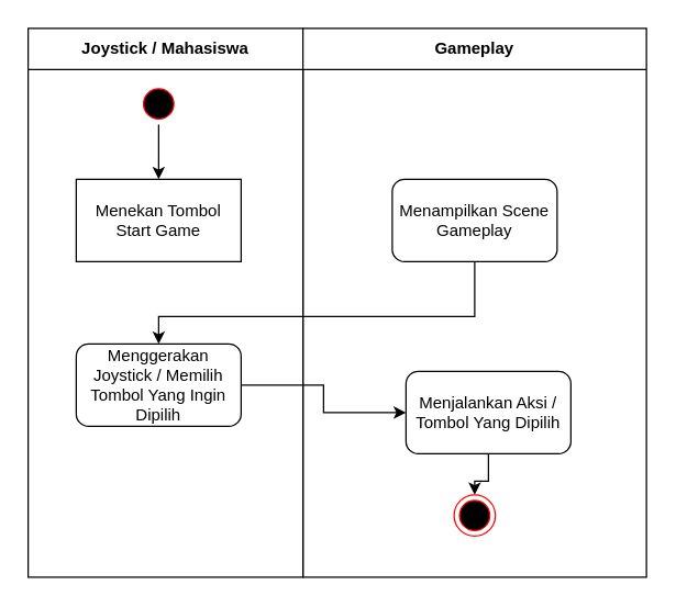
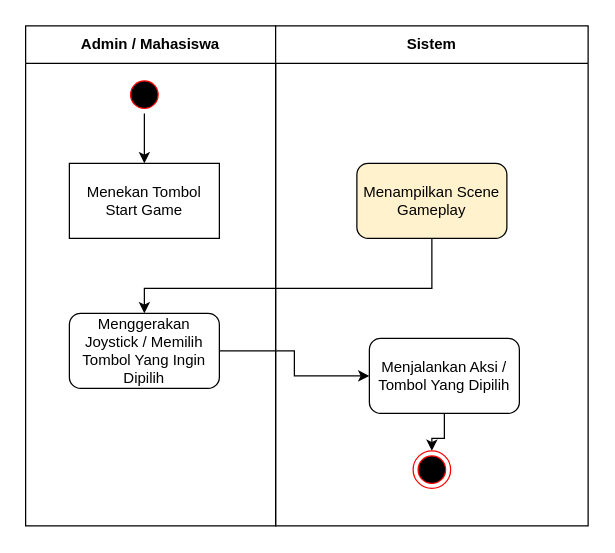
- <mxCell id="2" value="Joystick / Mahasiswa" style="swimlane;whiteSpace=wrap;html=1;startSize=30;" parent="1" vertex="1"><mxGeometry x="20" y="20" width="200" height="400" as="geometry" /></mxCell>
+ <mxCell id="2" value="Admin / Mahasiswa" style="swimlane;whiteSpace=wrap;html=1;startSize=30;" parent="1" vertex="1"><mxGeometry x="20" y="20" width="200" height="400" as="geometry" /></mxCell>
- <mxCell id="7" value="Gameplay" style="swimlane;whiteSpace=wrap;html=1;startSize=30;" parent="1" vertex="1"><mxGeometry x="220" y="20" width="250" height="400" as="geometry" /></mxCell>
+ <mxCell id="7" value="Sistem" style="swimlane;whiteSpace=wrap;html=1;startSize=30;" parent="1" vertex="1"><mxGeometry x="220" y="20" width="250" height="400" as="geometry" /></mxCell>
- <mxCell id="8" value="Menampilkan Scene Gameplay" style="whiteSpace=wrap;html=1;rounded=1;" parent="7" vertex="1"><mxGeometry x="65" y="110" width="120" height="60" as="geometry" /></mxCell>
+ <mxCell id="8" value="Menampilkan Scene Gameplay" style="whiteSpace=wrap;html=1;rounded=1;fillColor=#fff2cc;" parent="7" vertex="1"><mxGeometry x="65" y="110" width="120" height="60" as="geometry" /></mxCell>
